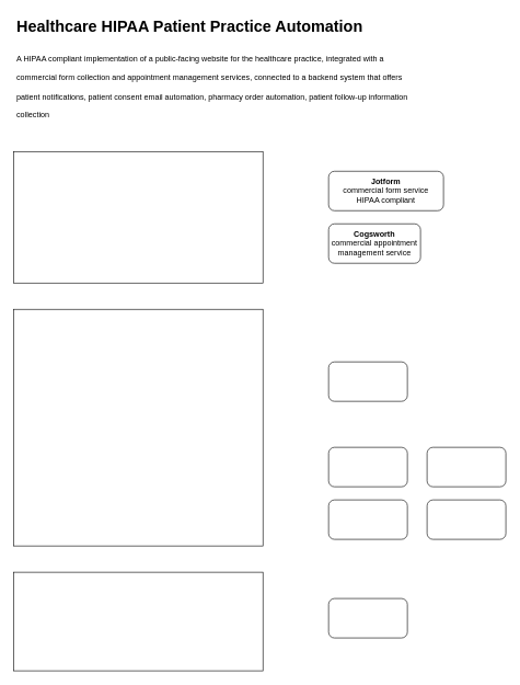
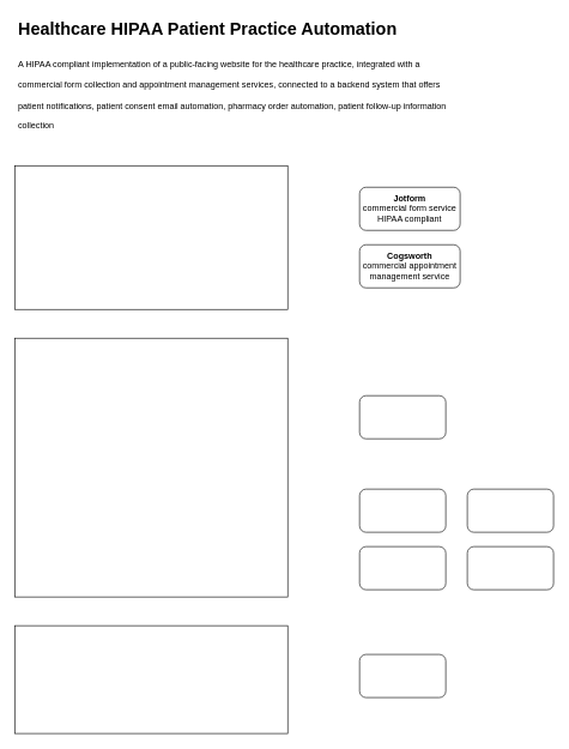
- <mxCell id="3" value="&lt;b&gt;Jotform&lt;br&gt;&lt;/b&gt;commercial form service&lt;br&gt;HIPAA compliant" style="rounded=1;whiteSpace=wrap;html=1;" vertex="1" parent="1"><mxGeometry x="500" y="260" width="175" height="60" as="geometry" /></mxCell>
+ <mxCell id="3" value="&lt;b&gt;Jotform&lt;br&gt;&lt;/b&gt;commercial form service&lt;br&gt;HIPAA compliant" style="rounded=1;whiteSpace=wrap;html=1;" vertex="1" parent="1"><mxGeometry x="500" y="260" width="140" height="60" as="geometry" /></mxCell>
